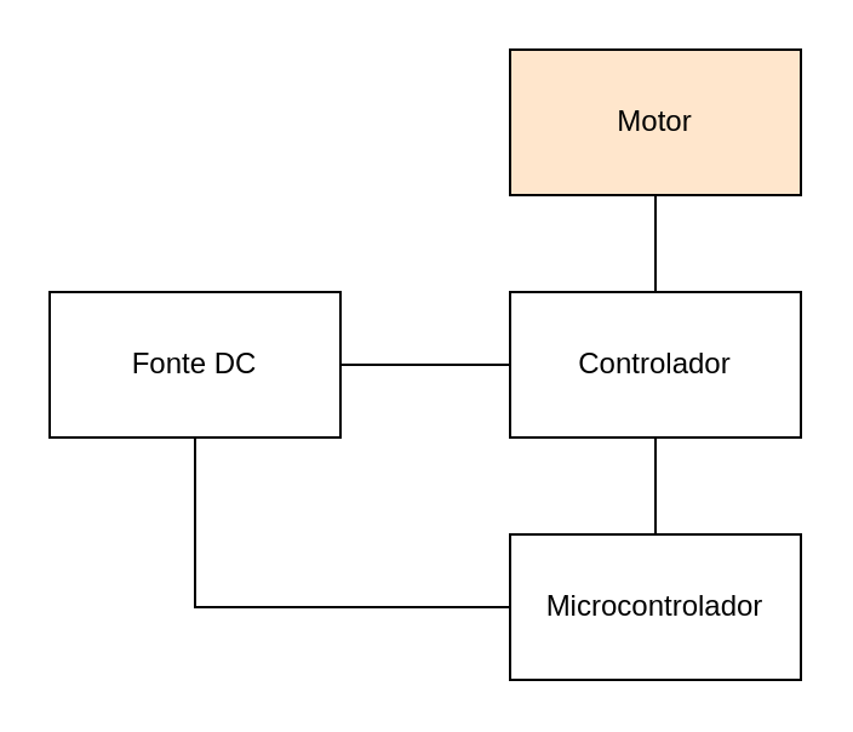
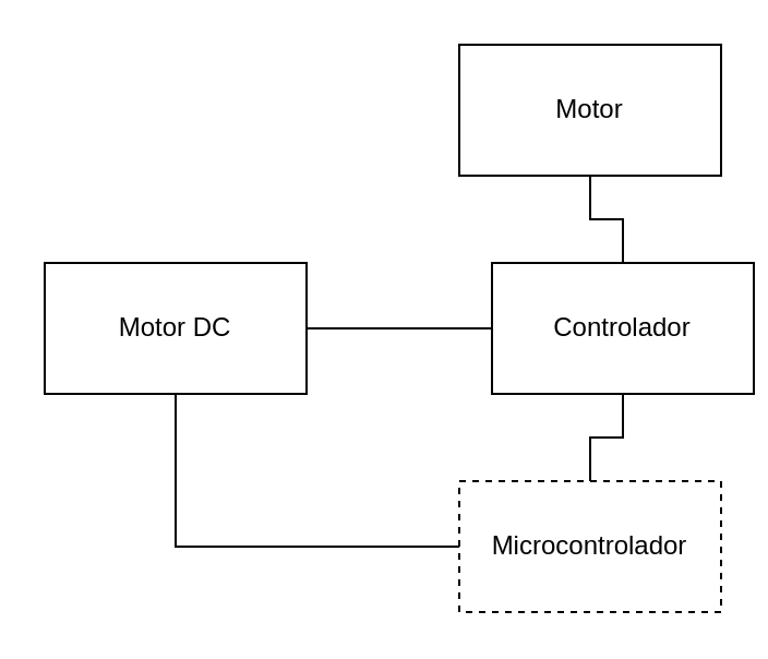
- <mxCell id="3" value="Motor" style="rounded=0;whiteSpace=wrap;html=1;fillColor=#ffe6cc;" parent="1" vertex="1"><mxGeometry x="210" y="20" width="120" height="60" as="geometry" /></mxCell>
+ <mxCell id="3" value="Motor" style="rounded=0;whiteSpace=wrap;html=1;" parent="1" vertex="1"><mxGeometry x="210" y="20" width="120" height="60" as="geometry" /></mxCell>
- <mxCell id="6" value="Fonte DC" style="rounded=0;whiteSpace=wrap;html=1;" parent="1" vertex="1"><mxGeometry x="20" y="120" width="120" height="60" as="geometry" /></mxCell>
+ <mxCell id="6" value="Motor DC" style="rounded=0;whiteSpace=wrap;html=1;" parent="1" vertex="1"><mxGeometry x="20" y="120" width="120" height="60" as="geometry" /></mxCell>
- <mxCell id="9" value="Controlador" style="rounded=0;whiteSpace=wrap;html=1;" parent="1" vertex="1"><mxGeometry x="210" y="120" width="120" height="60" as="geometry" /></mxCell>
+ <mxCell id="9" value="Controlador" style="rounded=0;whiteSpace=wrap;html=1;" parent="1" vertex="1"><mxGeometry x="225" y="120" width="120" height="60" as="geometry" /></mxCell>
- <mxCell id="2" value="Microcontrolador" style="rounded=0;whiteSpace=wrap;html=1;" parent="1" vertex="1"><mxGeometry x="210" y="220" width="120" height="60" as="geometry" /></mxCell>
+ <mxCell id="2" value="Microcontrolador" style="rounded=0;whiteSpace=wrap;html=1;dashed=1;" parent="1" vertex="1"><mxGeometry x="210" y="220" width="120" height="60" as="geometry" /></mxCell>
